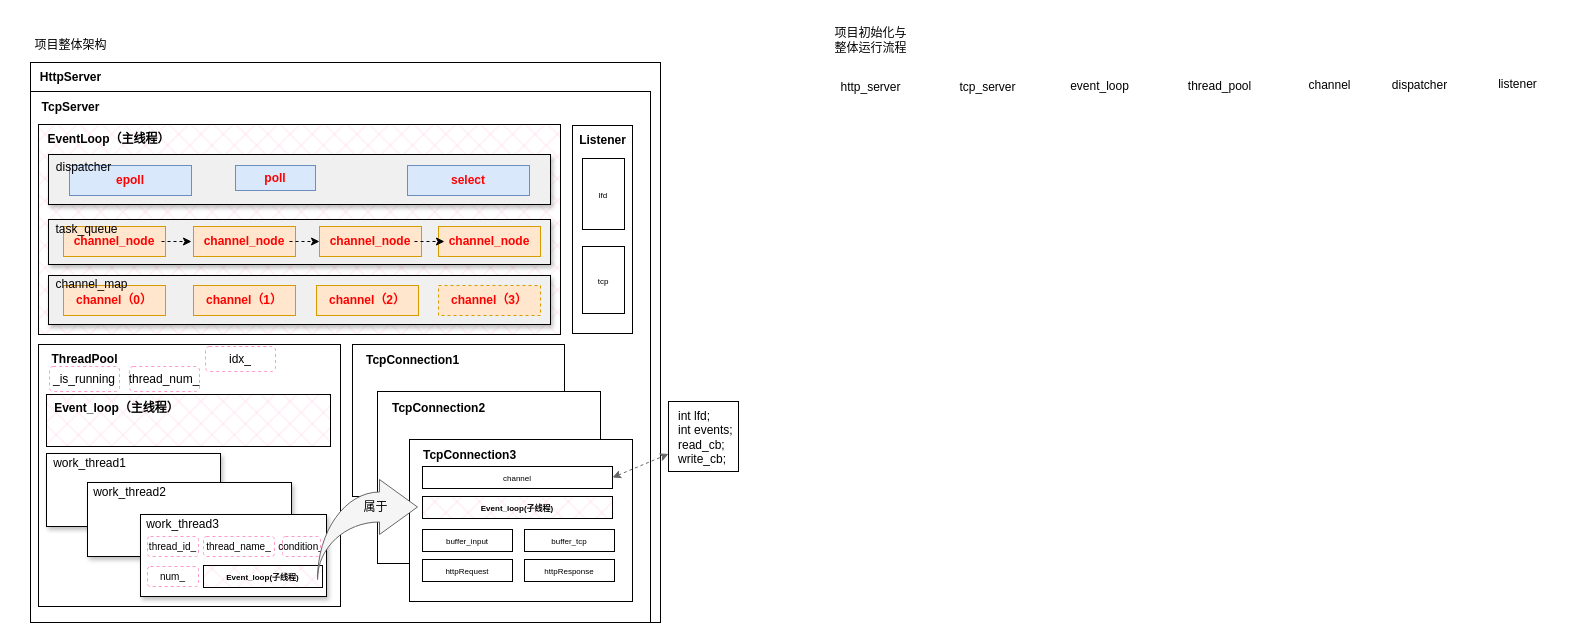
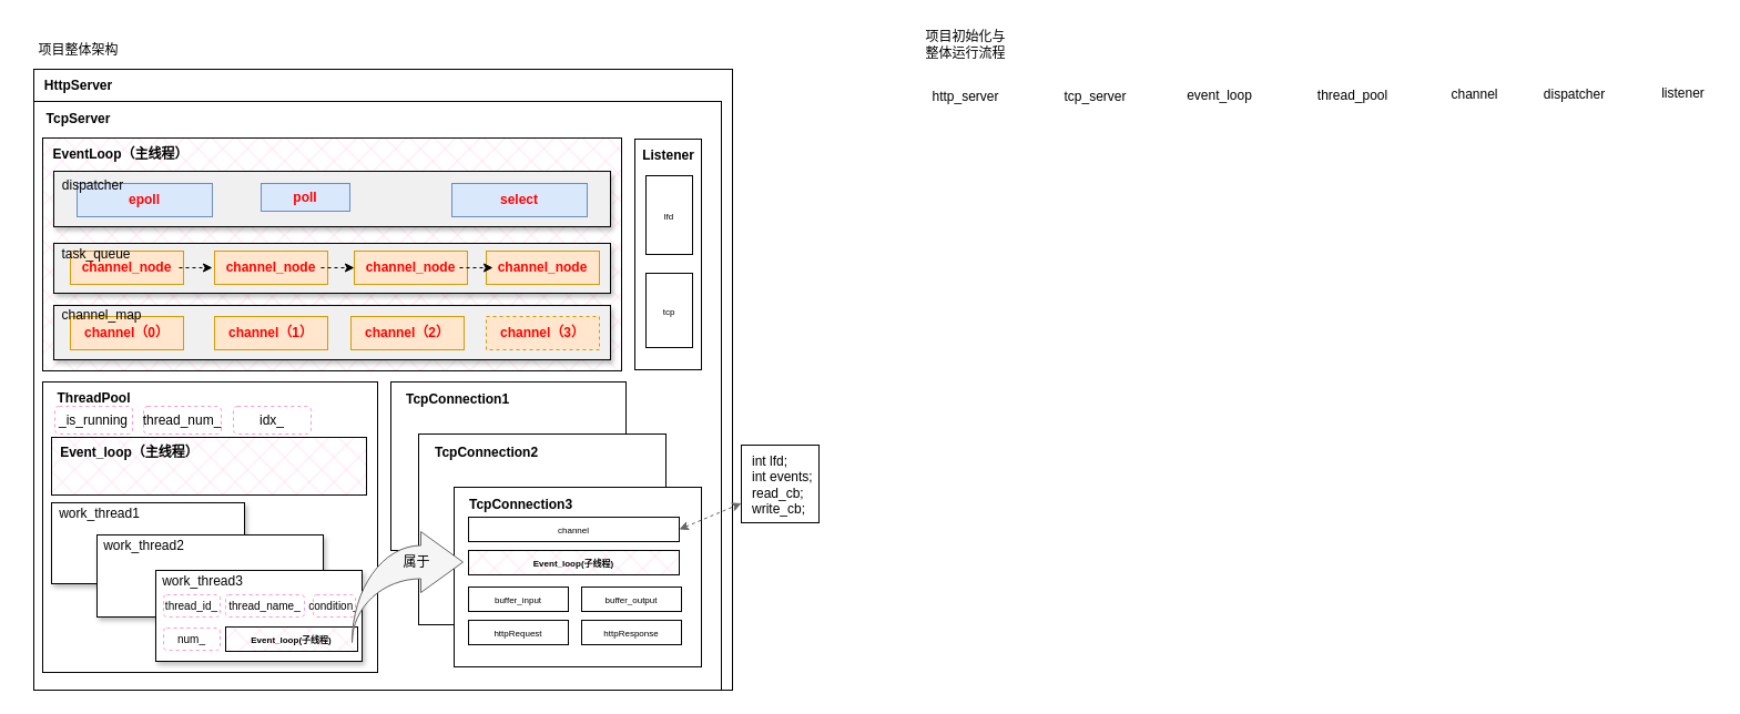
- <mxCell id="55" value="&lt;span style=&quot;text-wrap: nowrap;&quot;&gt;idx_&lt;/span&gt;" style="rounded=1;whiteSpace=wrap;html=1;fillColor=none;dashed=1;strokeColor=#FF99CC;" parent="1" vertex="1"><mxGeometry x="205" y="346" width="70" height="25" as="geometry" /></mxCell>
+ <mxCell id="55" value="&lt;span style=&quot;text-wrap: nowrap;&quot;&gt;idx_&lt;/span&gt;" style="rounded=1;whiteSpace=wrap;html=1;fillColor=none;dashed=1;strokeColor=#FF99CC;" parent="1" vertex="1"><mxGeometry x="210" y="366" width="70" height="25" as="geometry" /></mxCell>
- <mxCell id="49" value="&lt;font style=&quot;font-size: 8px;&quot;&gt;buffer_tcp&lt;/font&gt;" style="rounded=0;whiteSpace=wrap;html=1;fillColor=none;fillStyle=cross-hatch;" parent="1" vertex="1"><mxGeometry x="524" y="529" width="90" height="22" as="geometry" /></mxCell>
+ <mxCell id="49" value="&lt;font style=&quot;font-size: 8px;&quot;&gt;buffer_output&lt;/font&gt;" style="rounded=0;whiteSpace=wrap;html=1;fillColor=none;fillStyle=cross-hatch;" parent="1" vertex="1"><mxGeometry x="524" y="529" width="90" height="22" as="geometry" /></mxCell>
